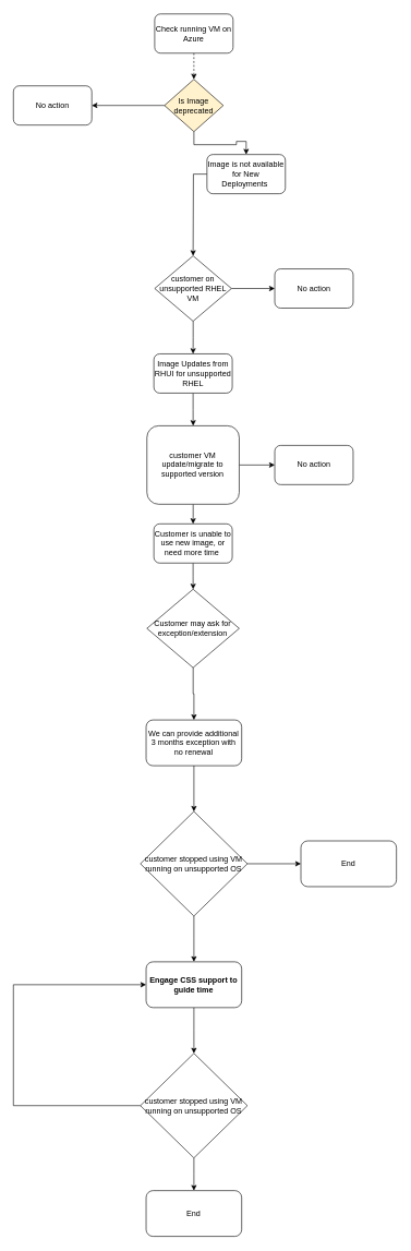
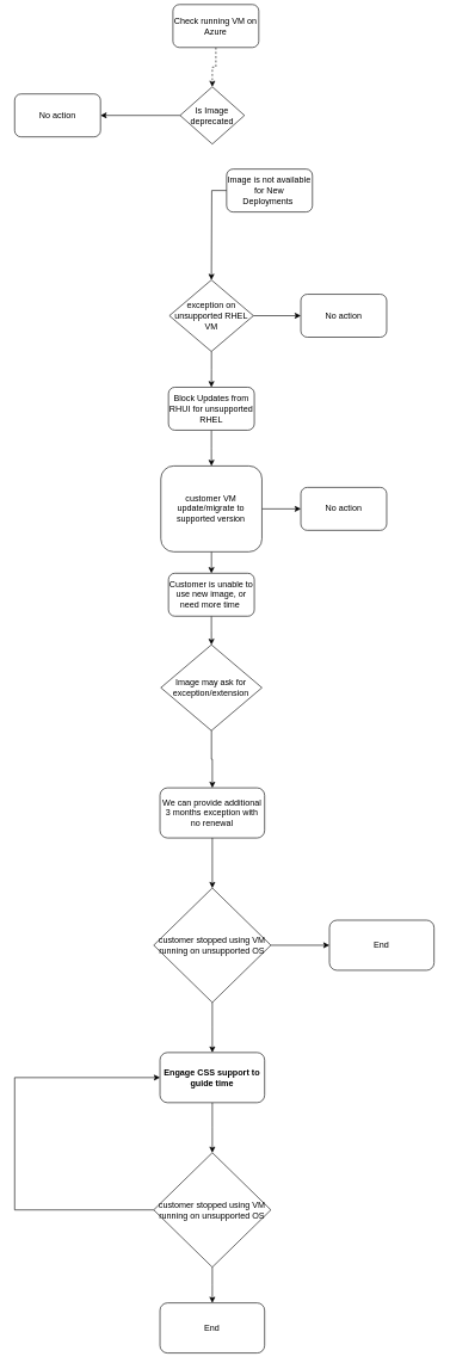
- <mxCell id="3" value="Check running VM on Azure" style="rounded=1;whiteSpace=wrap;html=1;" parent="1" vertex="1"><mxGeometry x="236.25" y="20" width="120" height="60" as="geometry" /></mxCell>
+ <mxCell id="3" value="Check running VM on Azure" style="rounded=1;whiteSpace=wrap;html=1;" parent="1" vertex="1"><mxGeometry x="241.25" y="5" width="120" height="60" as="geometry" /></mxCell>
- <mxCell id="6" value="Is Image deprecated" style="rhombus;whiteSpace=wrap;html=1;fillColor=#fff2cc;" parent="1" vertex="1"><mxGeometry x="251.25" y="120" width="90" height="80" as="geometry" /></mxCell>
+ <mxCell id="6" value="Is Image deprecated" style="rhombus;whiteSpace=wrap;html=1;" parent="1" vertex="1"><mxGeometry x="251.25" y="120" width="90" height="80" as="geometry" /></mxCell>
- <mxCell id="5" value="" style="edgeStyle=orthogonalEdgeStyle;rounded=0;orthogonalLoop=1;jettySize=auto;html=1;" parent="1" source="6" target="8" edge="1"><mxGeometry relative="1" as="geometry" /></mxCell>
- <mxCell id="12" value="customer on unsupported RHEL VM" style="rhombus;whiteSpace=wrap;html=1;" parent="1" vertex="1"><mxGeometry x="236.25" y="390" width="117.5" height="100" as="geometry" /></mxCell>
+ <mxCell id="12" value="exception on unsupported RHEL VM" style="rhombus;whiteSpace=wrap;html=1;" parent="1" vertex="1"><mxGeometry x="236.25" y="390" width="117.5" height="100" as="geometry" /></mxCell>
- <mxCell id="15" value="Image Updates from RHUI for unsupported RHEL" style="rounded=1;whiteSpace=wrap;html=1;" parent="1" vertex="1"><mxGeometry x="235" y="540" width="120" height="60" as="geometry" /></mxCell>
+ <mxCell id="15" value="Block Updates from RHUI for unsupported RHEL" style="rounded=1;whiteSpace=wrap;html=1;" parent="1" vertex="1"><mxGeometry x="235" y="540" width="120" height="60" as="geometry" /></mxCell>
- <mxCell id="23" value="Customer may ask for exception/extension" style="rhombus;whiteSpace=wrap;html=1;" parent="1" vertex="1"><mxGeometry x="224.37" y="900" width="141.25" height="120" as="geometry" /></mxCell>
+ <mxCell id="23" value="Image may ask for exception/extension" style="rhombus;whiteSpace=wrap;html=1;" parent="1" vertex="1"><mxGeometry x="224.37" y="900" width="141.25" height="120" as="geometry" /></mxCell>
